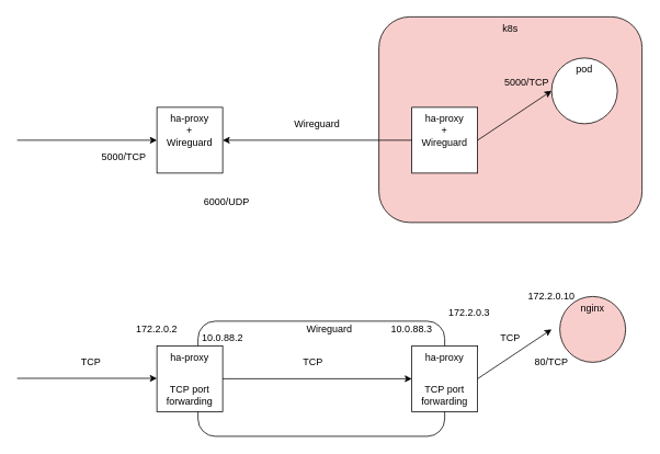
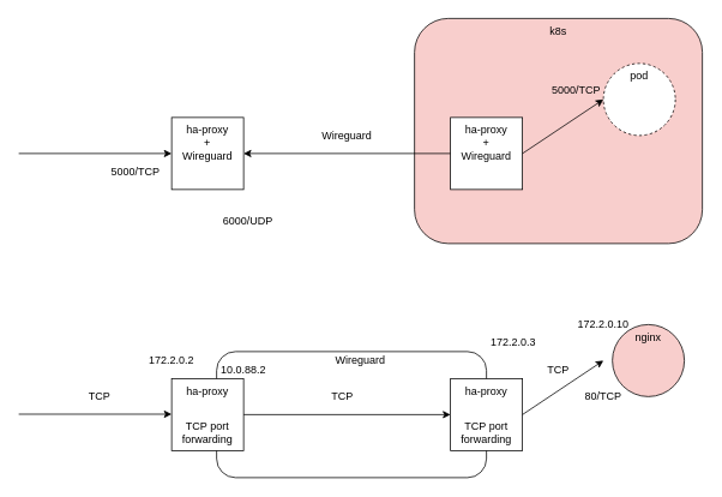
- <mxCell id="8" value="pod" style="ellipse;whiteSpace=wrap;html=1;aspect=fixed;verticalAlign=top;" vertex="1" parent="1"><mxGeometry x="670" y="70" width="80" height="80" as="geometry" /></mxCell>
+ <mxCell id="8" value="pod" style="ellipse;whiteSpace=wrap;html=1;aspect=fixed;verticalAlign=top;dashed=1;" vertex="1" parent="1"><mxGeometry x="670" y="70" width="80" height="80" as="geometry" /></mxCell>
- <mxCell id="15" value="10.0.88.3" style="text;html=1;strokeColor=none;fillColor=none;align=center;verticalAlign=middle;whiteSpace=wrap;rounded=0;" vertex="1" parent="1"><mxGeometry x="480" y="390" width="40" height="20" as="geometry" /></mxCell>
